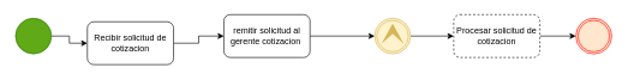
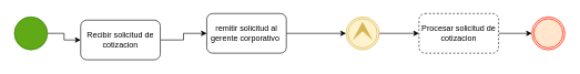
- <mxCell id="8" value="remitir solicitud al gerente cotizacion&amp;nbsp;" style="rounded=1;whiteSpace=wrap;html=1;" vertex="1" parent="1"><mxGeometry x="310" y="20" width="120" height="60" as="geometry" /></mxCell>
+ <mxCell id="8" value="remitir solicitud al gerente corporativo&amp;nbsp;" style="rounded=1;whiteSpace=wrap;html=1;" vertex="1" parent="1"><mxGeometry x="310" y="20" width="120" height="60" as="geometry" /></mxCell>
